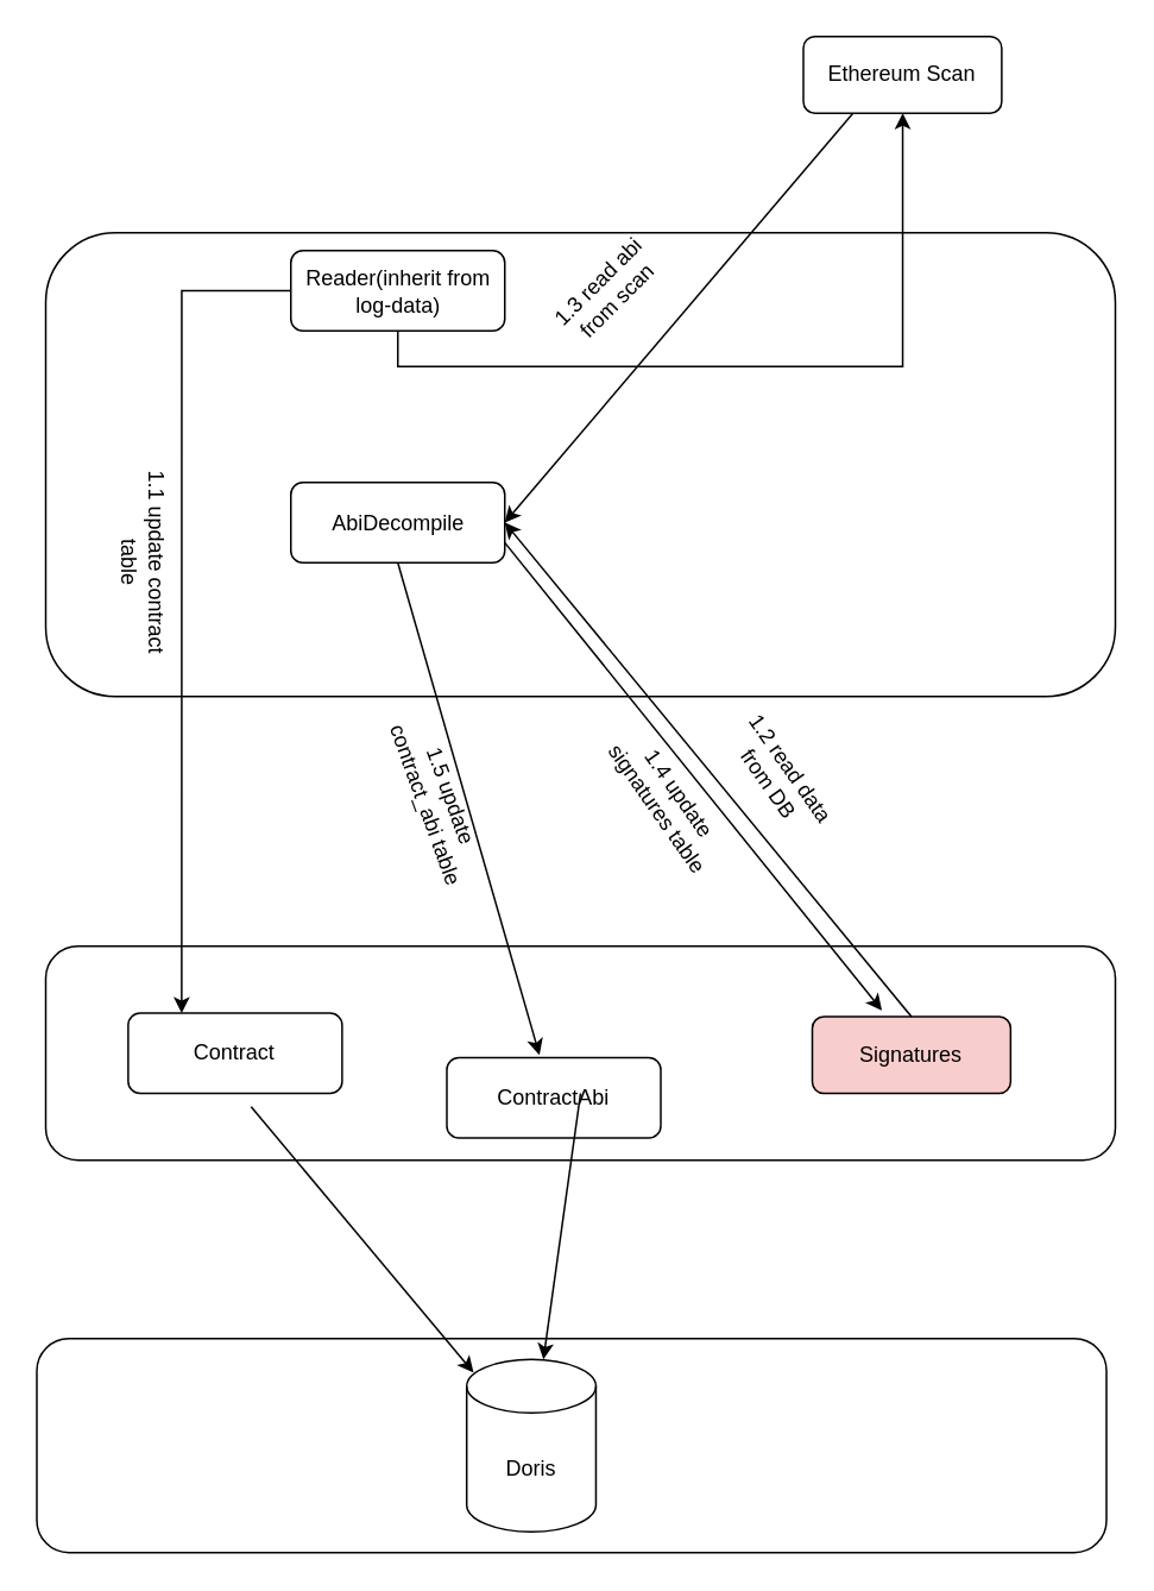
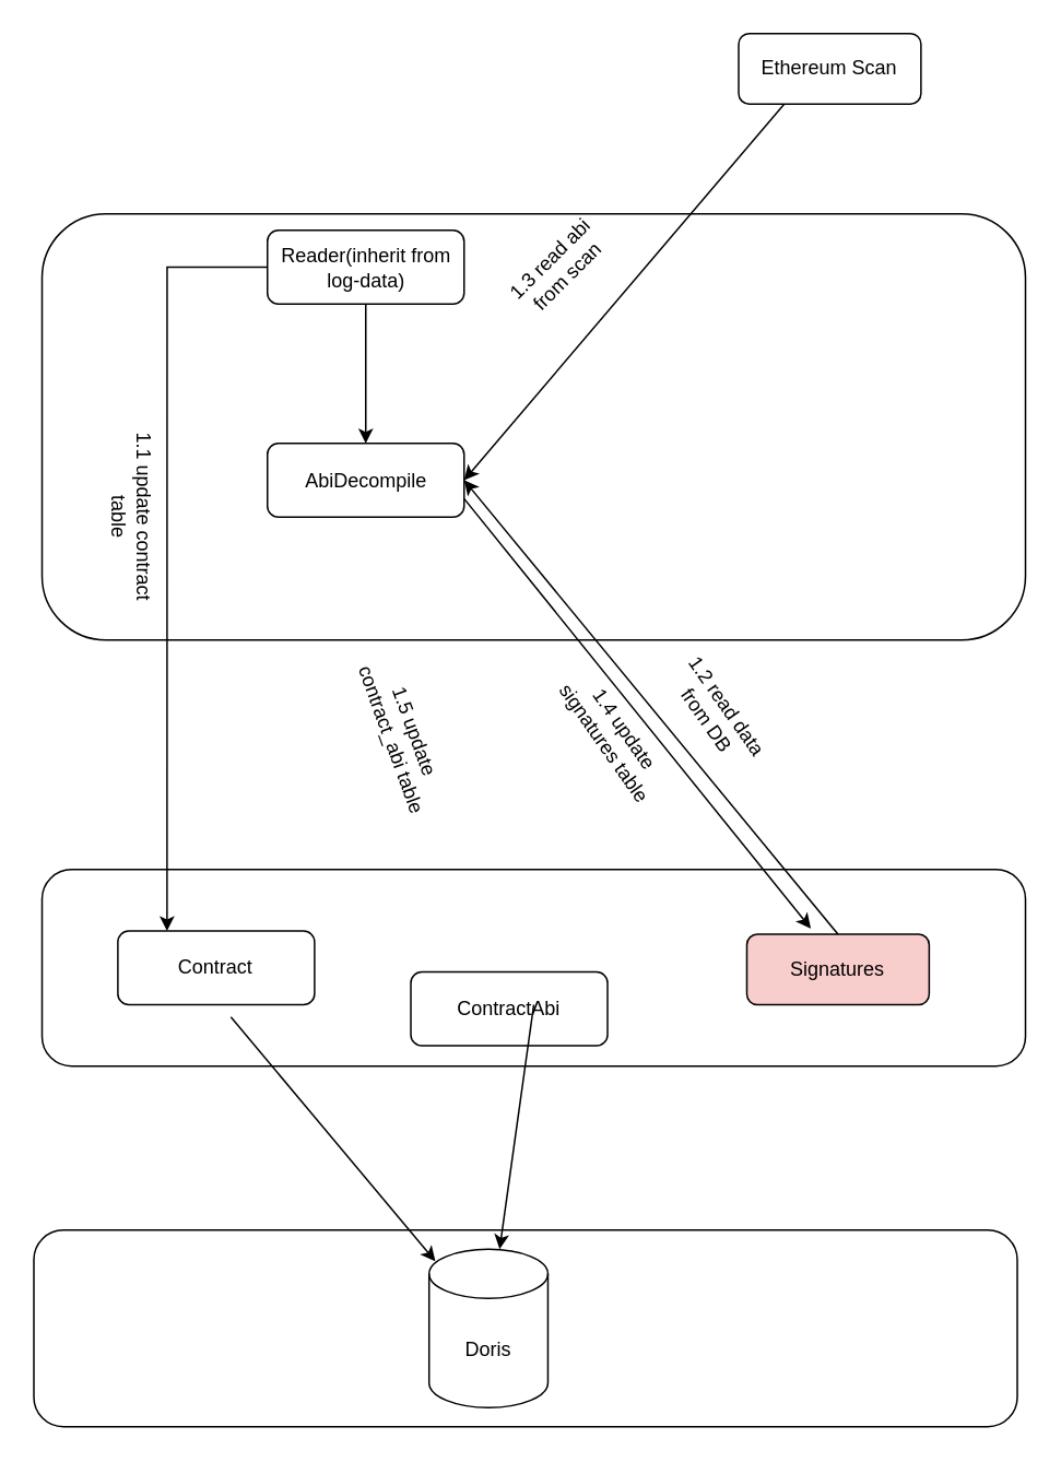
- <mxCell id="11" style="edgeStyle=orthogonalEdgeStyle;rounded=0;orthogonalLoop=1;jettySize=auto;html=1;exitX=0.5;exitY=1;exitDx=0;exitDy=0;" edge="1" parent="1" source="12" target="16"><mxGeometry relative="1" as="geometry" /></mxCell>
+ <mxCell id="11" style="edgeStyle=orthogonalEdgeStyle;rounded=0;orthogonalLoop=1;jettySize=auto;html=1;exitX=0.5;exitY=1;exitDx=0;exitDy=0;" edge="1" parent="1" source="12" target="13"><mxGeometry relative="1" as="geometry" /></mxCell>
- <mxCell id="15" value="" style="endArrow=classic;html=1;rounded=0;entryX=0.433;entryY=-0.033;entryDx=0;entryDy=0;entryPerimeter=0;exitX=0.5;exitY=1;exitDx=0;exitDy=0;" edge="1" parent="1" source="13" target="6"><mxGeometry width="50" height="50" relative="1" as="geometry"><mxPoint x="200" y="330" as="sourcePoint" /><mxPoint x="250" y="280" as="targetPoint" /></mxGeometry></mxCell>
